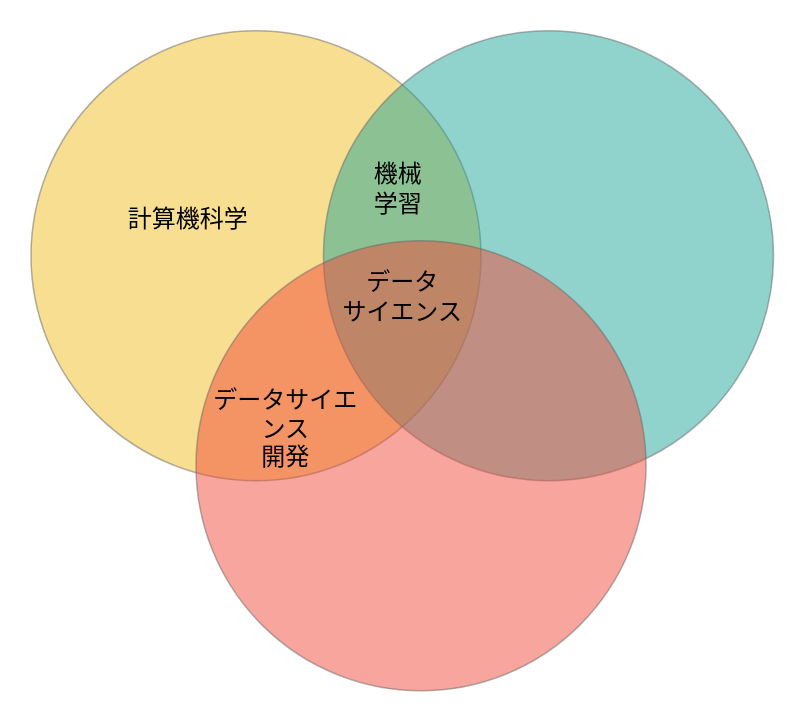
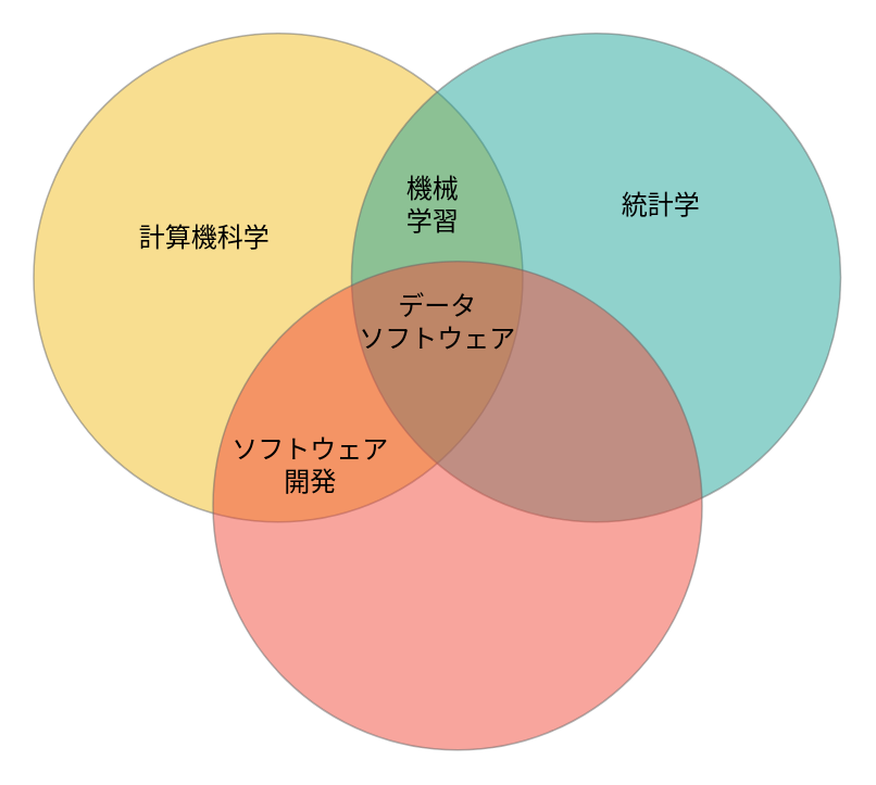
+ <mxCell id="5" value="&lt;font style=&quot;font-size: 16px;&quot;&gt;&lt;span&gt;統計学&lt;/span&gt;&lt;/font&gt;" style="text;html=1;strokeColor=none;fillColor=none;align=center;verticalAlign=middle;whiteSpace=wrap;rounded=0;fontSize=16;fontStyle=0;fontFamily=Helvetica;" vertex="1" parent="1"><mxGeometry x="370" y="100" width="70" height="50" as="geometry" /></mxCell>
- <mxCell id="9" value="&lt;span style=&quot;font-size: 16px;&quot;&gt;データ&lt;br style=&quot;font-size: 16px;&quot;&gt;サイエンス&lt;br style=&quot;font-size: 16px;&quot;&gt;&lt;/span&gt;" style="text;html=1;strokeColor=none;fillColor=none;align=center;verticalAlign=middle;whiteSpace=wrap;rounded=0;fontSize=16;fontFamily=Helvetica;" vertex="1" parent="1"><mxGeometry x="215" y="162" width="106" height="70" as="geometry" /></mxCell>
+ <mxCell id="9" value="&lt;span style=&quot;font-size: 16px;&quot;&gt;データ&lt;br style=&quot;font-size: 16px;&quot;&gt;ソフトウェア&lt;br style=&quot;font-size: 16px;&quot;&gt;&lt;/span&gt;" style="text;html=1;strokeColor=none;fillColor=none;align=center;verticalAlign=middle;whiteSpace=wrap;rounded=0;fontSize=16;fontFamily=Helvetica;" vertex="1" parent="1"><mxGeometry x="215" y="162" width="106" height="70" as="geometry" /></mxCell>
- <mxCell id="8" value="&lt;font style=&quot;font-size: 16px;&quot;&gt;データサイエンス&lt;br&gt;開発&lt;/font&gt;" style="text;html=1;strokeColor=none;fillColor=none;align=center;verticalAlign=middle;whiteSpace=wrap;rounded=0;fontSize=16;fontFamily=Helvetica;" vertex="1" parent="1"><mxGeometry x="140" y="260" width="100" height="50" as="geometry" /></mxCell>
+ <mxCell id="8" value="&lt;font style=&quot;font-size: 16px;&quot;&gt;ソフトウェア&lt;br&gt;開発&lt;/font&gt;" style="text;html=1;strokeColor=none;fillColor=none;align=center;verticalAlign=middle;whiteSpace=wrap;rounded=0;fontSize=16;fontFamily=Helvetica;" vertex="1" parent="1"><mxGeometry x="140" y="260" width="100" height="50" as="geometry" /></mxCell>
